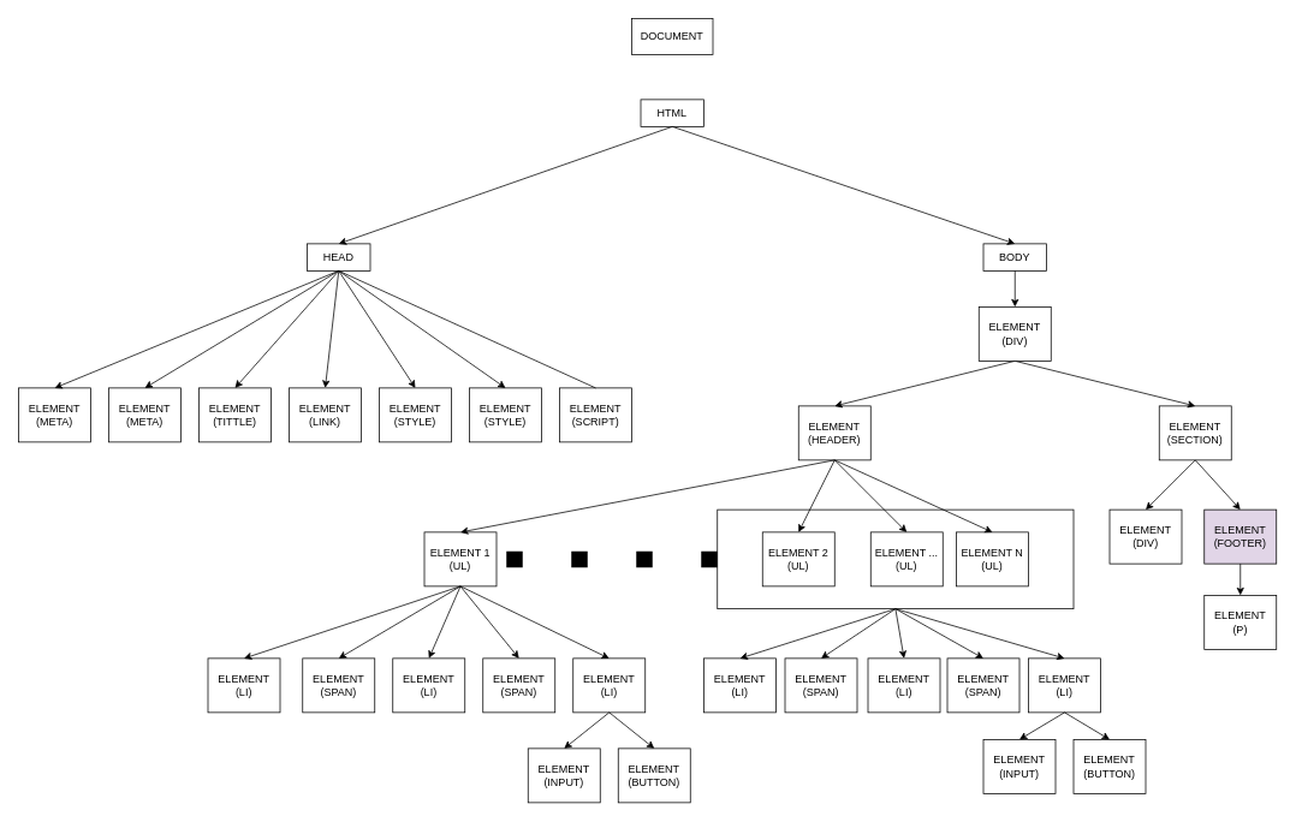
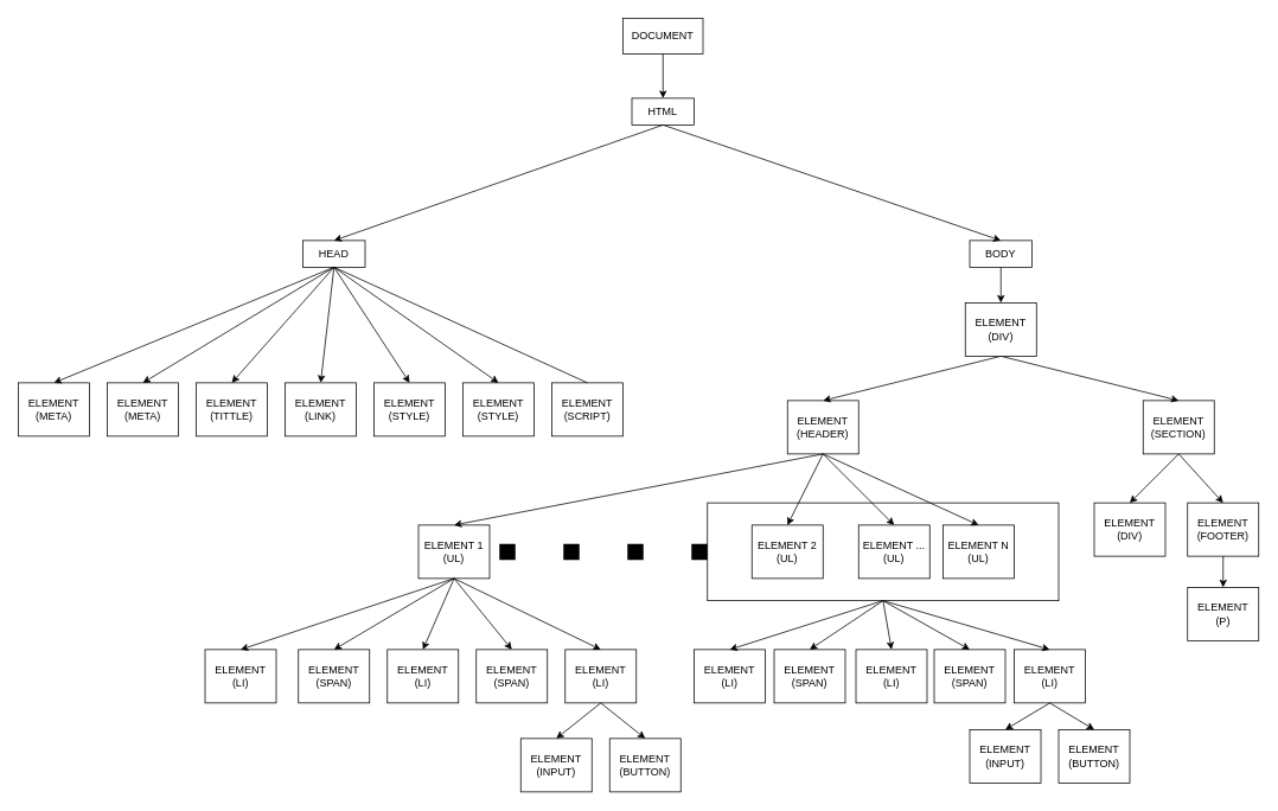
+ <mxCell id="13" value="" style="endArrow=classic;html=1;rounded=0;exitX=0.5;exitY=1;exitDx=0;exitDy=0;entryX=0.5;entryY=0;entryDx=0;entryDy=0;" parent="1" source="4" target="2" edge="1"><mxGeometry width="50" height="50" relative="1" as="geometry"><mxPoint x="570" y="230" as="sourcePoint" /><mxPoint x="620" y="180" as="targetPoint" /></mxGeometry></mxCell>
- <mxCell id="41" value="ELEMENT&lt;br&gt;(FOOTER)" style="rounded=0;whiteSpace=wrap;html=1;fillColor=#e1d5e7;" vertex="1" parent="1"><mxGeometry x="1335" y="565" width="80" height="60" as="geometry" /></mxCell>
+ <mxCell id="41" value="ELEMENT&lt;br&gt;(FOOTER)" style="rounded=0;whiteSpace=wrap;html=1;" vertex="1" parent="1"><mxGeometry x="1335" y="565" width="80" height="60" as="geometry" /></mxCell>
